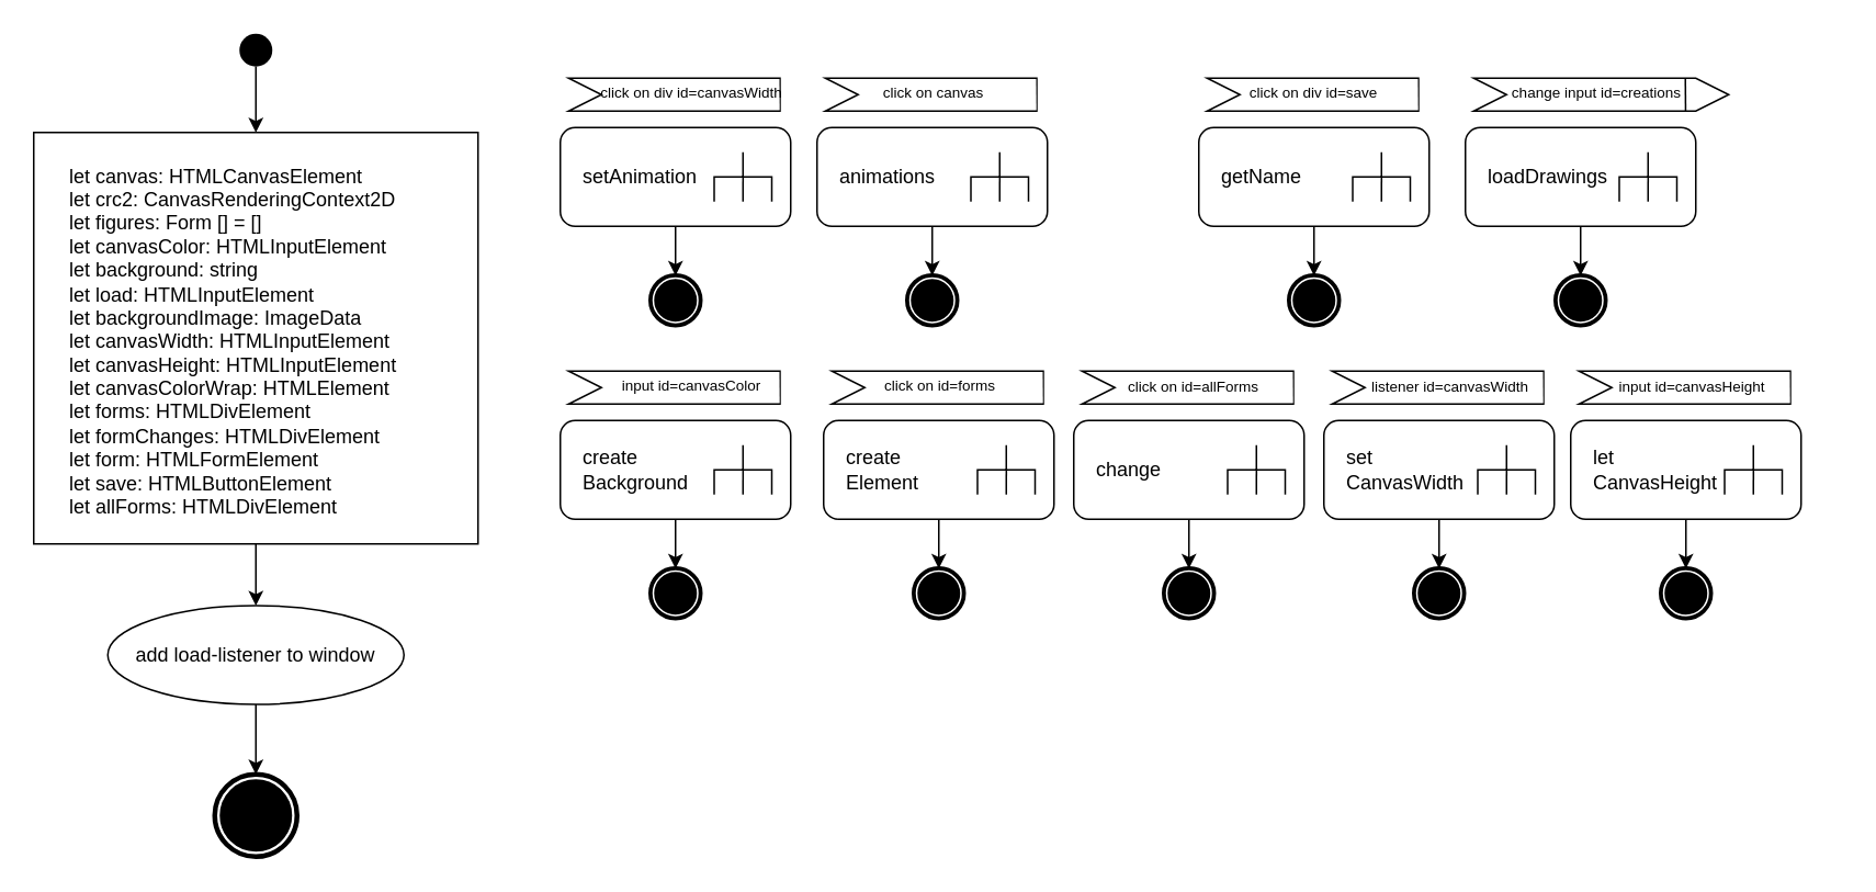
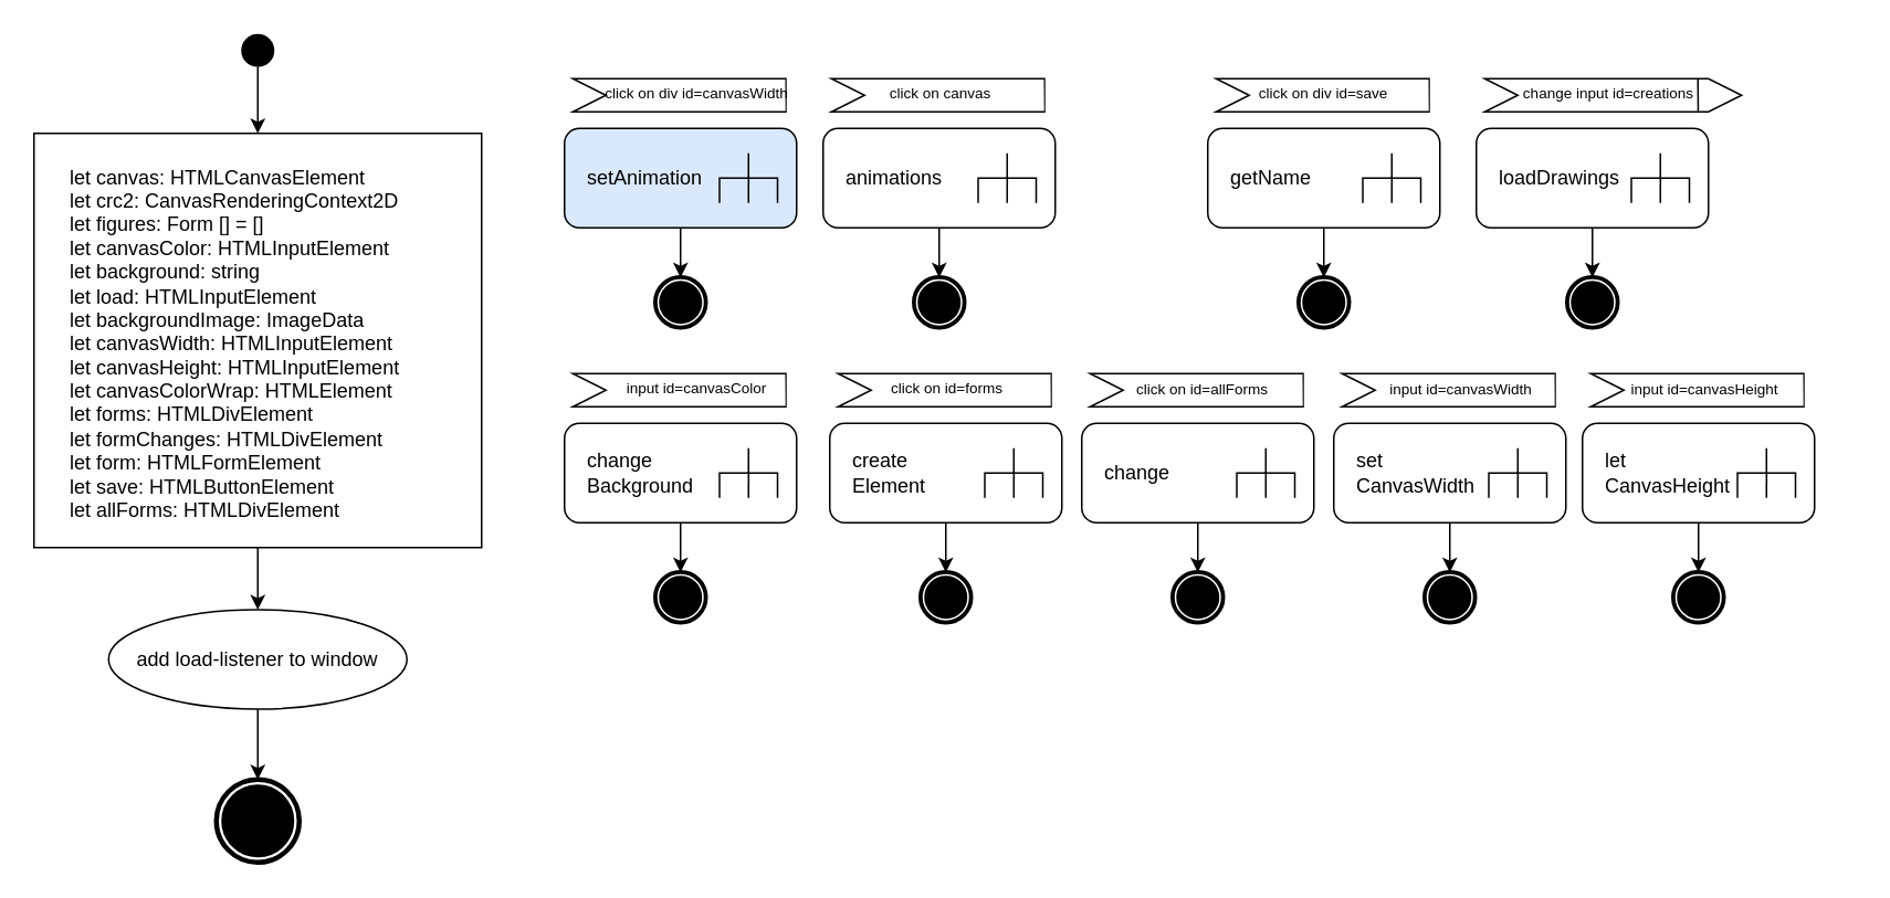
- <mxCell id="11" value="setAnimation" style="rounded=1;whiteSpace=wrap;html=1;align=left;spacingLeft=12;" parent="1" vertex="1"><mxGeometry x="340" y="77" width="140" height="60" as="geometry" /></mxCell>
+ <mxCell id="11" value="setAnimation" style="rounded=1;whiteSpace=wrap;html=1;align=left;spacingLeft=12;fillColor=#dae8fc;" parent="1" vertex="1"><mxGeometry x="340" y="77" width="140" height="60" as="geometry" /></mxCell>
- <mxCell id="81" value="&lt;font style=&quot;font-size: 9px&quot;&gt;listener id=canvasWidth&lt;/font&gt;" style="text;html=1;strokeColor=none;fillColor=none;align=center;verticalAlign=middle;whiteSpace=wrap;rounded=0;fontColor=none;" vertex="1" parent="1"><mxGeometry x="812" y="224" width="138" height="20" as="geometry" /></mxCell>
+ <mxCell id="81" value="&lt;font style=&quot;font-size: 9px&quot;&gt;input id=canvasWidth&lt;/font&gt;" style="text;html=1;strokeColor=none;fillColor=none;align=center;verticalAlign=middle;whiteSpace=wrap;rounded=0;fontColor=none;" vertex="1" parent="1"><mxGeometry x="812" y="224" width="138" height="20" as="geometry" /></mxCell>
- <mxCell id="38" value="create&lt;br&gt;Background" style="rounded=1;whiteSpace=wrap;html=1;align=left;spacingLeft=12;" parent="1" vertex="1"><mxGeometry x="340" y="255" width="140" height="60" as="geometry" /></mxCell>
+ <mxCell id="38" value="change&lt;br&gt;Background" style="rounded=1;whiteSpace=wrap;html=1;align=left;spacingLeft=12;" parent="1" vertex="1"><mxGeometry x="340" y="255" width="140" height="60" as="geometry" /></mxCell>
